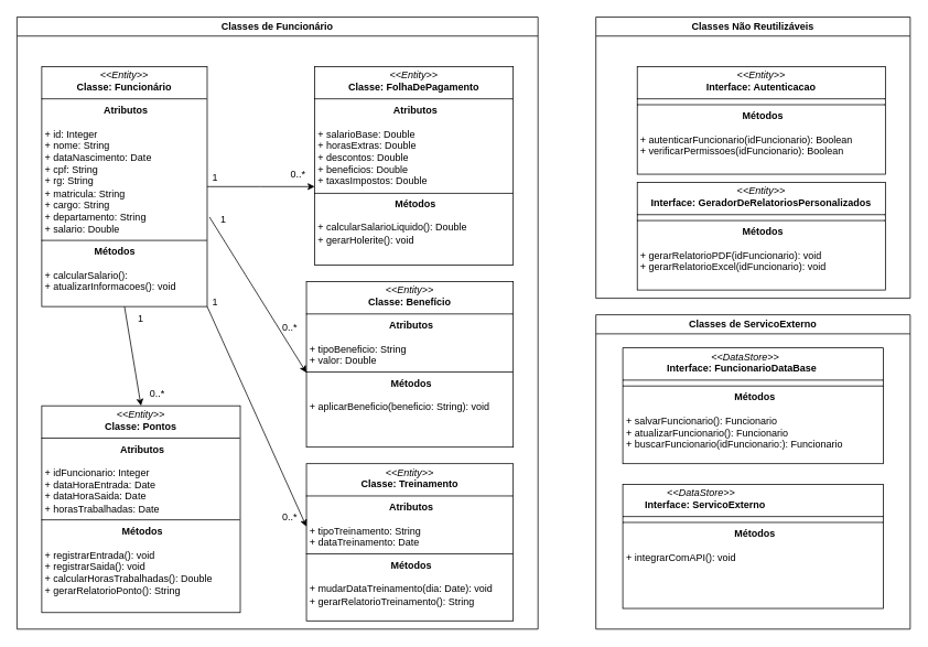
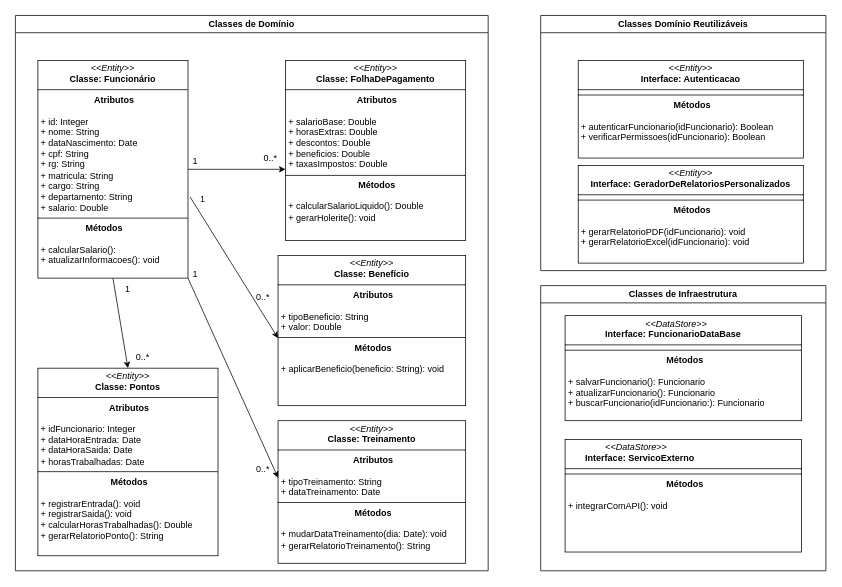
- <mxCell id="10" value="Classes de Funcionário" style="swimlane;whiteSpace=wrap;html=1;" vertex="1" parent="1"><mxGeometry x="20" y="20" width="630" height="740" as="geometry" /></mxCell>
+ <mxCell id="10" value="Classes de Domínio" style="swimlane;whiteSpace=wrap;html=1;" vertex="1" parent="1"><mxGeometry x="20" y="20" width="630" height="740" as="geometry" /></mxCell>
- <mxCell id="24" value="Classes Não Reutilizáveis" style="swimlane;whiteSpace=wrap;html=1;" vertex="1" parent="1"><mxGeometry x="720" y="20" width="380" height="340" as="geometry" /></mxCell>
+ <mxCell id="24" value="Classes Domínio Reutilizáveis" style="swimlane;whiteSpace=wrap;html=1;" vertex="1" parent="1"><mxGeometry x="720" y="20" width="380" height="340" as="geometry" /></mxCell>
- <mxCell id="20" value="Classes de ServicoExterno" style="swimlane;whiteSpace=wrap;html=1;" vertex="1" parent="1"><mxGeometry x="720" y="380" width="380" height="380" as="geometry" /></mxCell>
+ <mxCell id="20" value="Classes de Infraestrutura" style="swimlane;whiteSpace=wrap;html=1;" vertex="1" parent="1"><mxGeometry x="720" y="380" width="380" height="380" as="geometry" /></mxCell>
